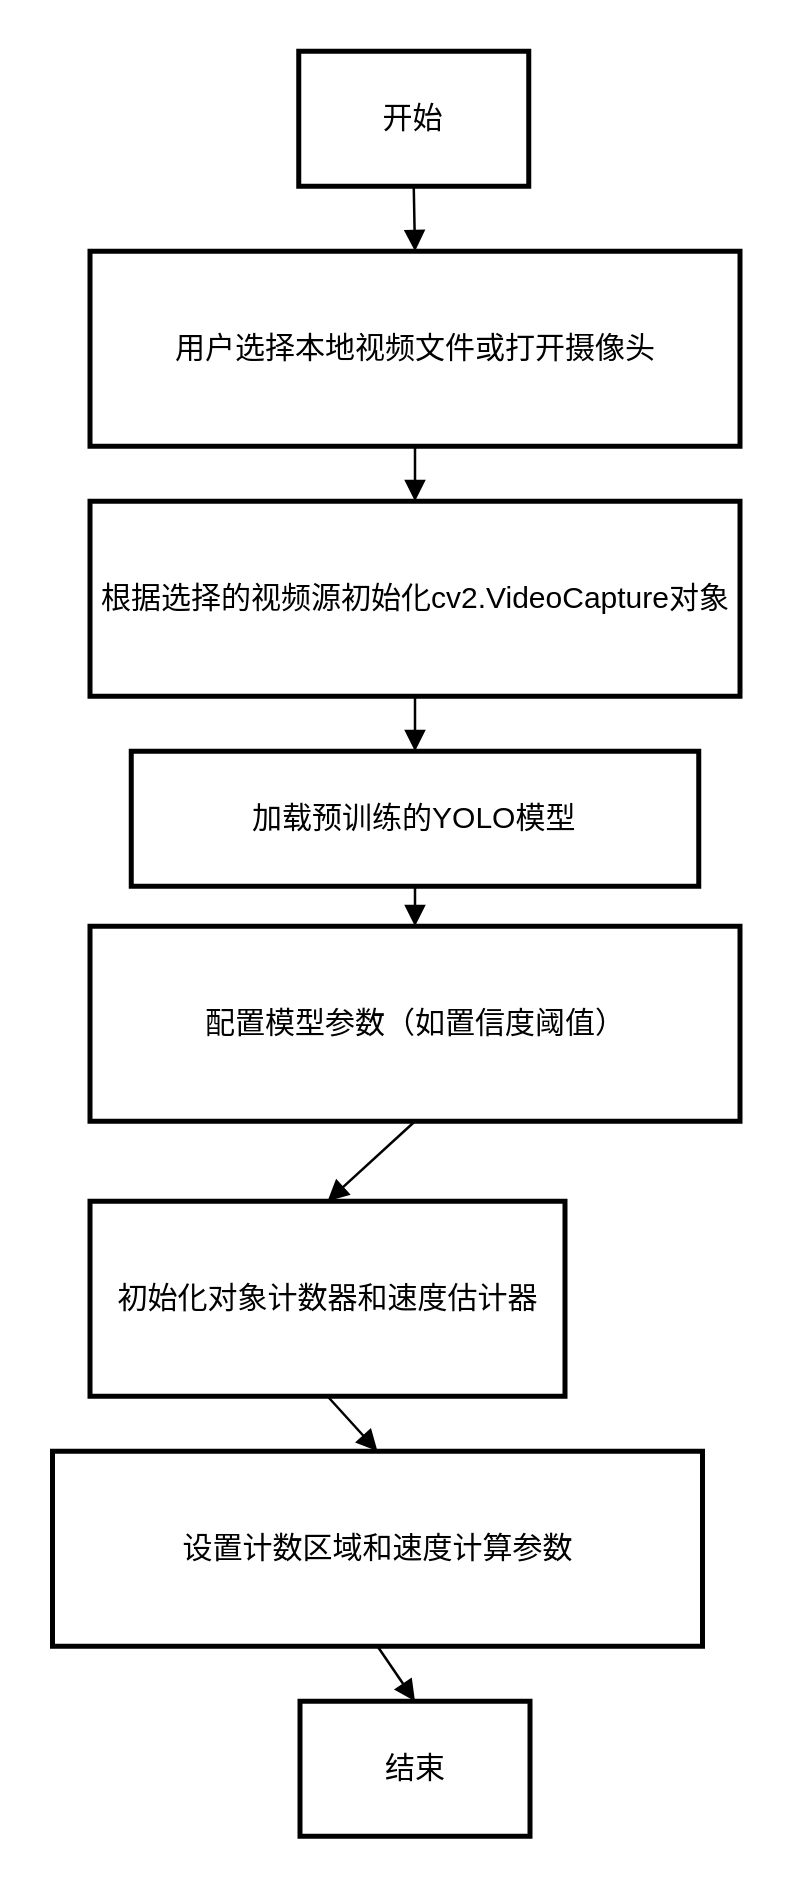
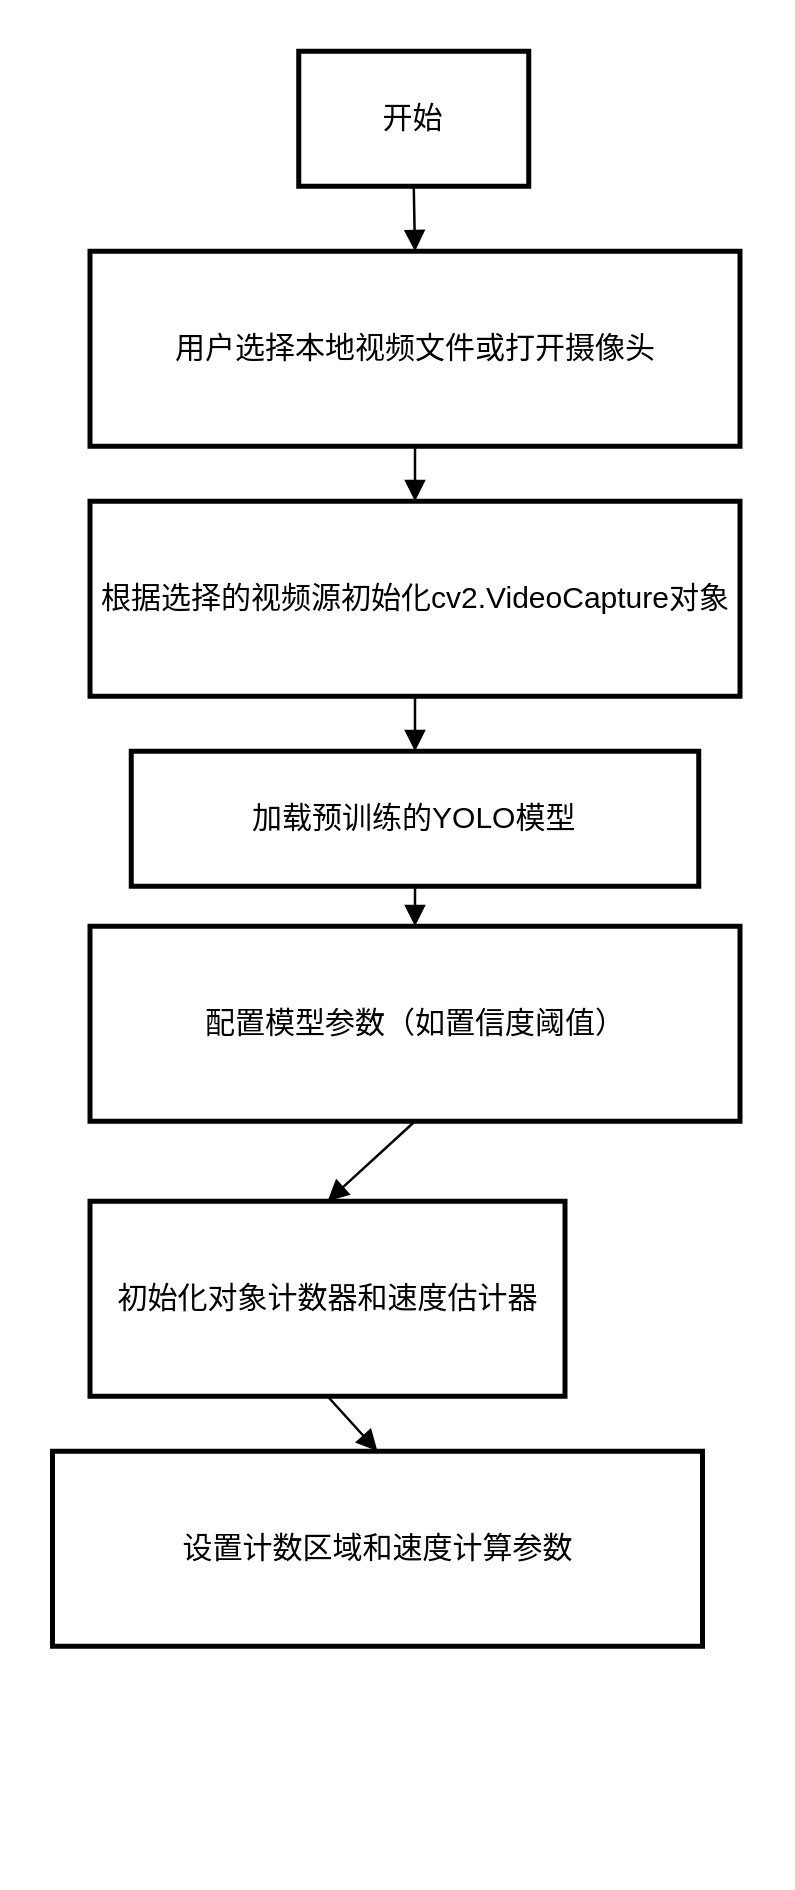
- <mxCell id="16" value="" style="curved=1;startArrow=none;endArrow=block;exitX=0.5;exitY=1;entryX=0.5;entryY=0;rounded=0;" edge="1" parent="1" source="8" target="9"><mxGeometry relative="1" as="geometry"><Array as="points" /></mxGeometry></mxCell>
- <mxCell id="9" value="结束" style="whiteSpace=wrap;strokeWidth=2;" vertex="1" parent="1"><mxGeometry x="119.5" y="680" width="92" height="54" as="geometry" /></mxCell>
